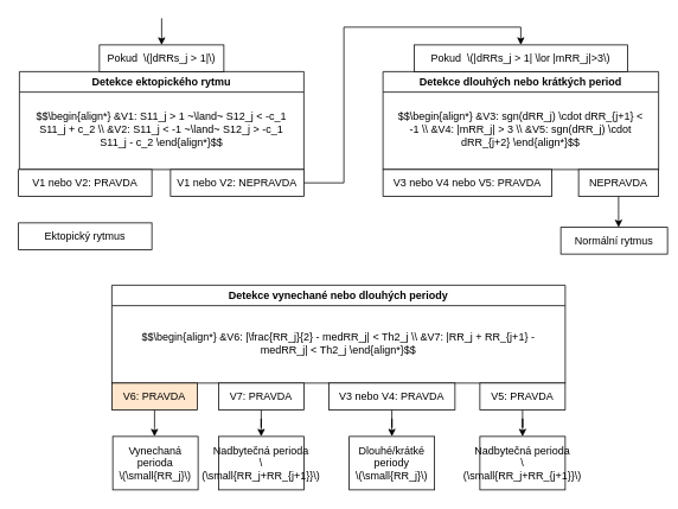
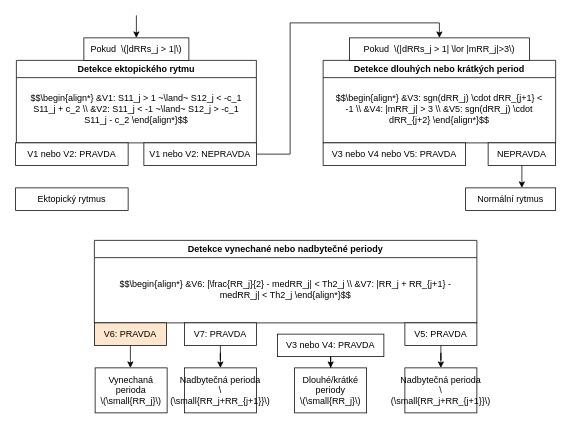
- <mxCell id="18" value="Normální rytmus" style="rounded=0;whiteSpace=wrap;html=1;" vertex="1" parent="1"><mxGeometry x="630" y="255" width="120" height="30" as="geometry" /></mxCell>
+ <mxCell id="18" value="Normální rytmus" style="rounded=0;whiteSpace=wrap;html=1;" vertex="1" parent="1"><mxGeometry x="620" y="250" width="120" height="30" as="geometry" /></mxCell>
- <mxCell id="6" value="Detekce vynechané nebo dlouhých periody" style="swimlane;" vertex="1" parent="1"><mxGeometry x="125" y="320" width="510" height="110" as="geometry"><mxRectangle x="160" y="214" width="90" height="23" as="alternateBounds" /></mxGeometry></mxCell>
+ <mxCell id="6" value="Detekce vynechané nebo nadbytečné periody" style="swimlane;" vertex="1" parent="1"><mxGeometry x="125" y="320" width="510" height="110" as="geometry"><mxRectangle x="160" y="214" width="90" height="23" as="alternateBounds" /></mxGeometry></mxCell>
- <mxCell id="24" value="V3 nebo V4: PRAVDA" style="rounded=0;whiteSpace=wrap;html=1;" vertex="1" parent="1"><mxGeometry x="369" y="430" width="142" height="30" as="geometry" /></mxCell>
+ <mxCell id="24" value="V3 nebo V4: PRAVDA" style="rounded=0;whiteSpace=wrap;html=1;" vertex="1" parent="1"><mxGeometry x="369" y="445" width="142" height="30" as="geometry" /></mxCell>
